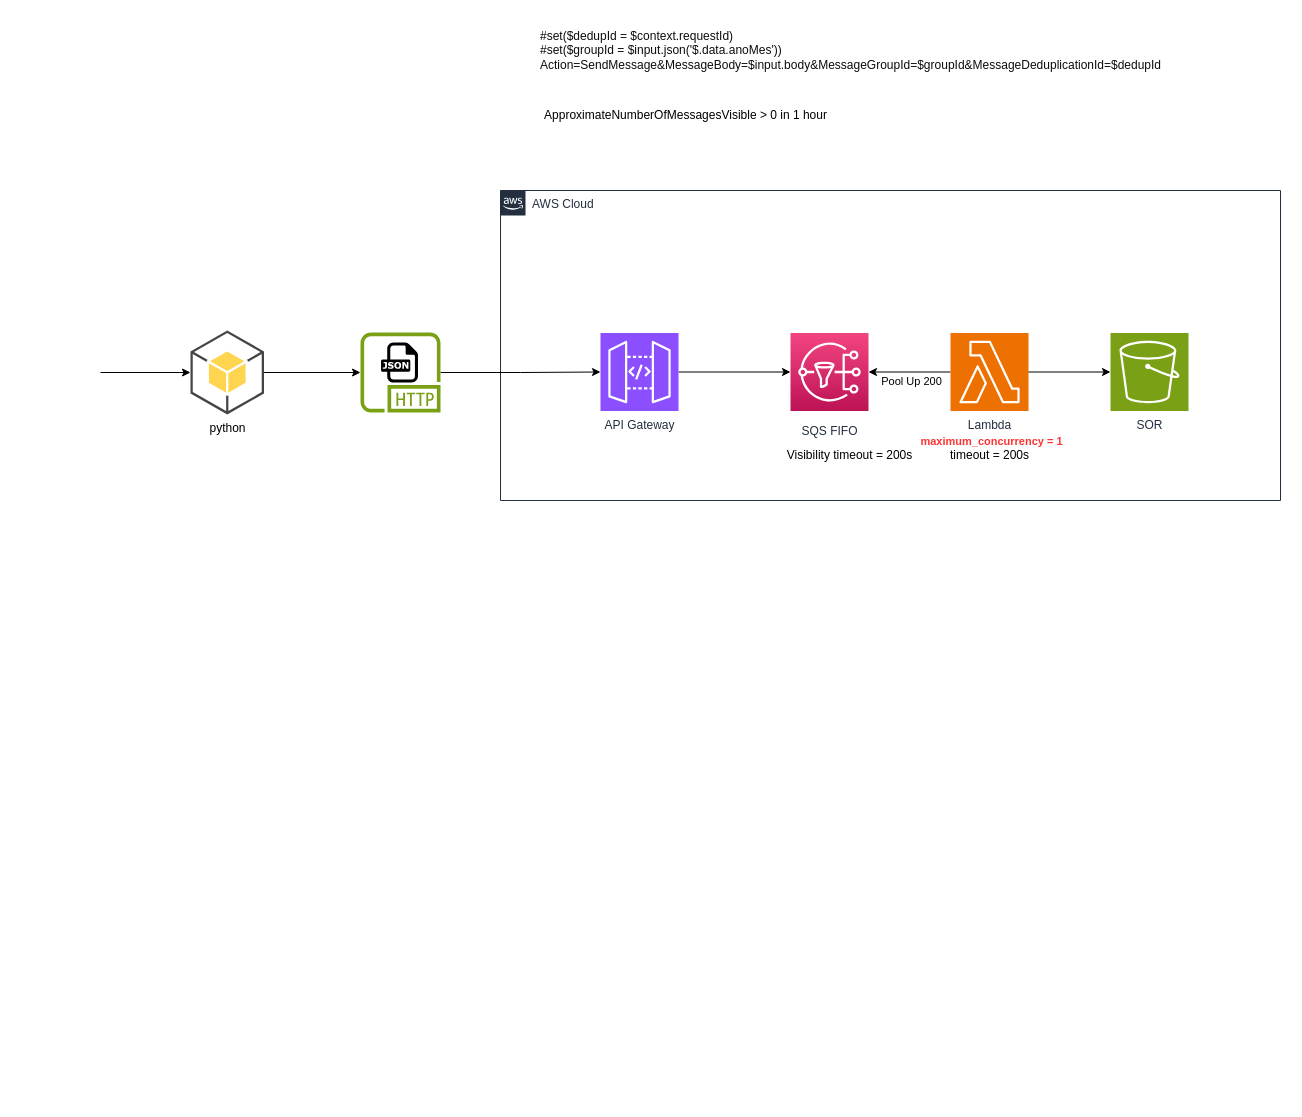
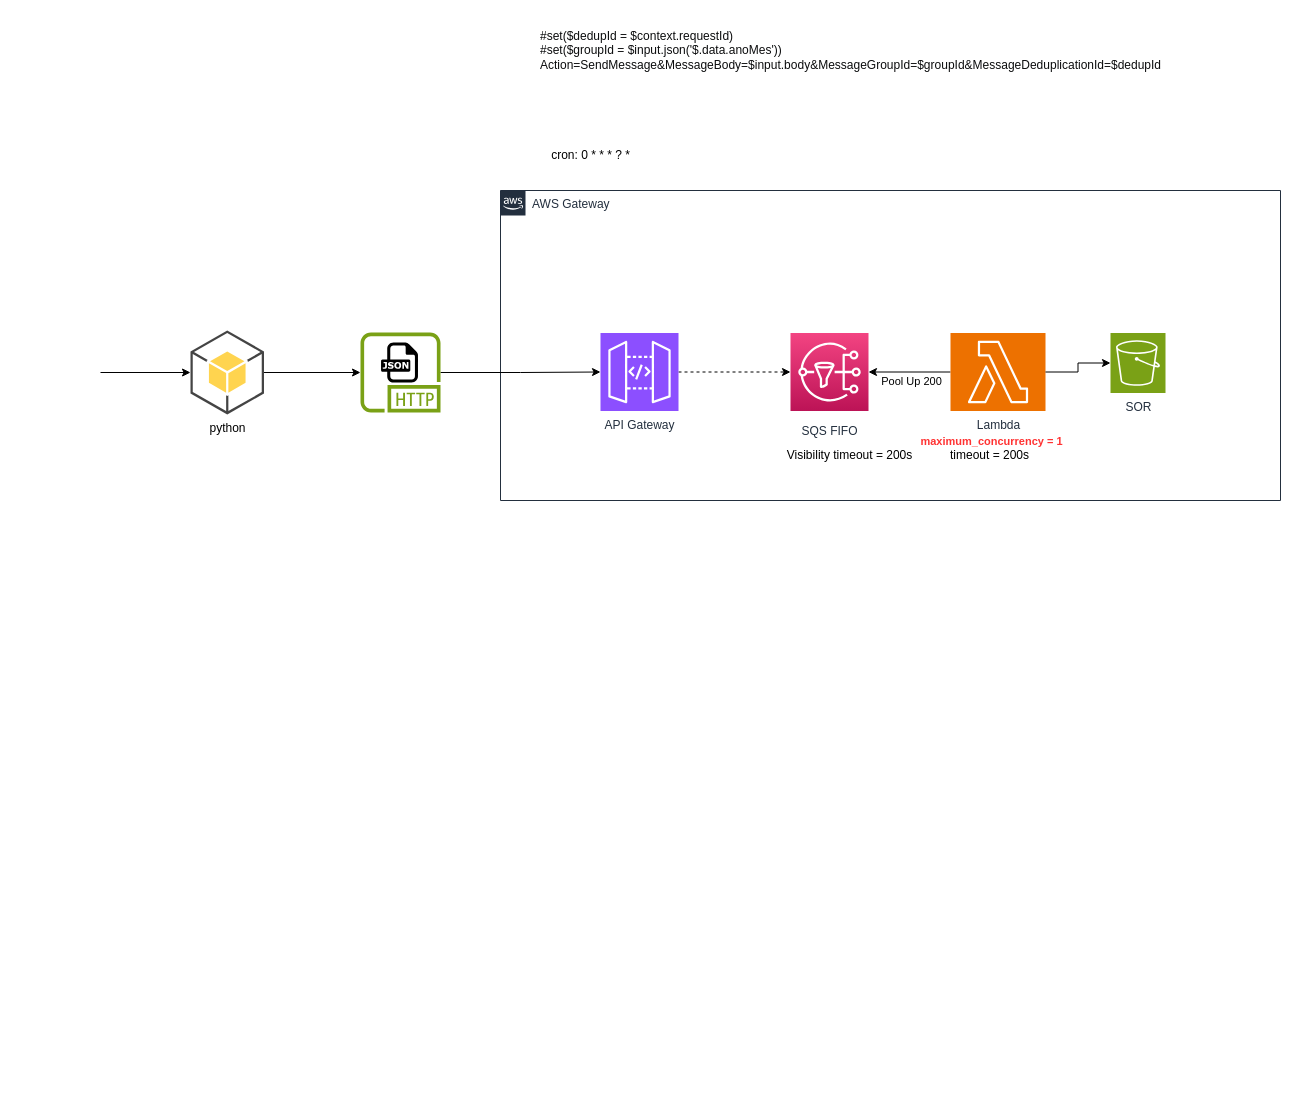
- <mxCell id="23" value="ApproximateNumberOfMessagesVisible &amp;gt; 0 in 1 hour" style="text;html=1;align=center;verticalAlign=middle;resizable=0;points=[];autosize=1;strokeColor=none;fillColor=none;" vertex="1" parent="1"><mxGeometry x="530" y="100" width="310" height="30" as="geometry" /></mxCell>
+ <mxCell id="25" value="cron: 0 * * * ? *" style="text;html=1;align=center;verticalAlign=middle;resizable=0;points=[];autosize=1;strokeColor=none;fillColor=none;" vertex="1" parent="1"><mxGeometry x="540" y="140" width="100" height="30" as="geometry" /></mxCell>
- <mxCell id="2" value="AWS Cloud" style="points=[[0,0],[0.25,0],[0.5,0],[0.75,0],[1,0],[1,0.25],[1,0.5],[1,0.75],[1,1],[0.75,1],[0.5,1],[0.25,1],[0,1],[0,0.75],[0,0.5],[0,0.25]];outlineConnect=0;gradientColor=none;html=1;whiteSpace=wrap;fontSize=12;fontStyle=0;shape=mxgraph.aws4.group;grIcon=mxgraph.aws4.group_aws_cloud_alt;strokeColor=#232F3E;fillColor=none;verticalAlign=top;align=left;spacingLeft=30;fontColor=#232F3E;dashed=0;labelBackgroundColor=#ffffff;container=1;pointerEvents=0;collapsible=0;recursiveResize=0;" parent="1" vertex="1"><mxGeometry x="500" y="190" width="780" height="310" as="geometry" /></mxCell>
+ <mxCell id="2" value="AWS Gateway" style="points=[[0,0],[0.25,0],[0.5,0],[0.75,0],[1,0],[1,0.25],[1,0.5],[1,0.75],[1,1],[0.75,1],[0.5,1],[0.25,1],[0,1],[0,0.75],[0,0.5],[0,0.25]];outlineConnect=0;gradientColor=none;html=1;whiteSpace=wrap;fontSize=12;fontStyle=0;shape=mxgraph.aws4.group;grIcon=mxgraph.aws4.group_aws_cloud_alt;strokeColor=#232F3E;fillColor=none;verticalAlign=top;align=left;spacingLeft=30;fontColor=#232F3E;dashed=0;labelBackgroundColor=#ffffff;container=1;pointerEvents=0;collapsible=0;recursiveResize=0;" parent="1" vertex="1"><mxGeometry x="500" y="190" width="780" height="310" as="geometry" /></mxCell>
- <mxCell id="10" style="edgeStyle=orthogonalEdgeStyle;rounded=0;orthogonalLoop=1;jettySize=auto;html=1;" edge="1" parent="2" source="11" target="3"><mxGeometry relative="1" as="geometry" /></mxCell>
+ <mxCell id="10" style="edgeStyle=orthogonalEdgeStyle;rounded=0;orthogonalLoop=1;jettySize=auto;html=1;dashed=1;" edge="1" parent="2" source="11" target="3"><mxGeometry relative="1" as="geometry" /></mxCell>
- <mxCell id="7" value="Lambda" style="sketch=0;points=[[0,0,0],[0.25,0,0],[0.5,0,0],[0.75,0,0],[1,0,0],[0,1,0],[0.25,1,0],[0.5,1,0],[0.75,1,0],[1,1,0],[0,0.25,0],[0,0.5,0],[0,0.75,0],[1,0.25,0],[1,0.5,0],[1,0.75,0]];outlineConnect=0;fontColor=#232F3E;fillColor=#ED7100;strokeColor=#ffffff;dashed=0;verticalLabelPosition=bottom;verticalAlign=top;align=center;html=1;fontSize=12;fontStyle=0;aspect=fixed;shape=mxgraph.aws4.resourceIcon;resIcon=mxgraph.aws4.lambda;" vertex="1" parent="2"><mxGeometry x="450" y="142.5" width="78" height="78" as="geometry" /></mxCell>
+ <mxCell id="7" value="Lambda" style="sketch=0;points=[[0,0,0],[0.25,0,0],[0.5,0,0],[0.75,0,0],[1,0,0],[0,1,0],[0.25,1,0],[0.5,1,0],[0.75,1,0],[1,1,0],[0,0.25,0],[0,0.5,0],[0,0.75,0],[1,0.25,0],[1,0.5,0],[1,0.75,0]];outlineConnect=0;fontColor=#232F3E;fillColor=#ED7100;strokeColor=#ffffff;dashed=0;verticalLabelPosition=bottom;verticalAlign=top;align=center;html=1;fontSize=12;fontStyle=0;aspect=fixed;shape=mxgraph.aws4.resourceIcon;resIcon=mxgraph.aws4.lambda;" vertex="1" parent="2"><mxGeometry x="450" y="142.5" width="95" height="78" as="geometry" /></mxCell>
- <mxCell id="8" value="SOR" style="sketch=0;points=[[0,0,0],[0.25,0,0],[0.5,0,0],[0.75,0,0],[1,0,0],[0,1,0],[0.25,1,0],[0.5,1,0],[0.75,1,0],[1,1,0],[0,0.25,0],[0,0.5,0],[0,0.75,0],[1,0.25,0],[1,0.5,0],[1,0.75,0]];outlineConnect=0;fontColor=#232F3E;fillColor=#7AA116;strokeColor=#ffffff;dashed=0;verticalLabelPosition=bottom;verticalAlign=top;align=center;html=1;fontSize=12;fontStyle=0;aspect=fixed;shape=mxgraph.aws4.resourceIcon;resIcon=mxgraph.aws4.s3;" vertex="1" parent="2"><mxGeometry x="610" y="142.5" width="78" height="78" as="geometry" /></mxCell>
+ <mxCell id="8" value="SOR" style="sketch=0;points=[[0,0,0],[0.25,0,0],[0.5,0,0],[0.75,0,0],[1,0,0],[0,1,0],[0.25,1,0],[0.5,1,0],[0.75,1,0],[1,1,0],[0,0.25,0],[0,0.5,0],[0,0.75,0],[1,0.25,0],[1,0.5,0],[1,0.75,0]];outlineConnect=0;fontColor=#232F3E;fillColor=#7AA116;strokeColor=#ffffff;dashed=0;verticalLabelPosition=bottom;verticalAlign=top;align=center;html=1;fontSize=12;fontStyle=0;aspect=fixed;shape=mxgraph.aws4.resourceIcon;resIcon=mxgraph.aws4.s3;" vertex="1" parent="2"><mxGeometry x="610" y="142.5" width="55" height="60" as="geometry" /></mxCell>
